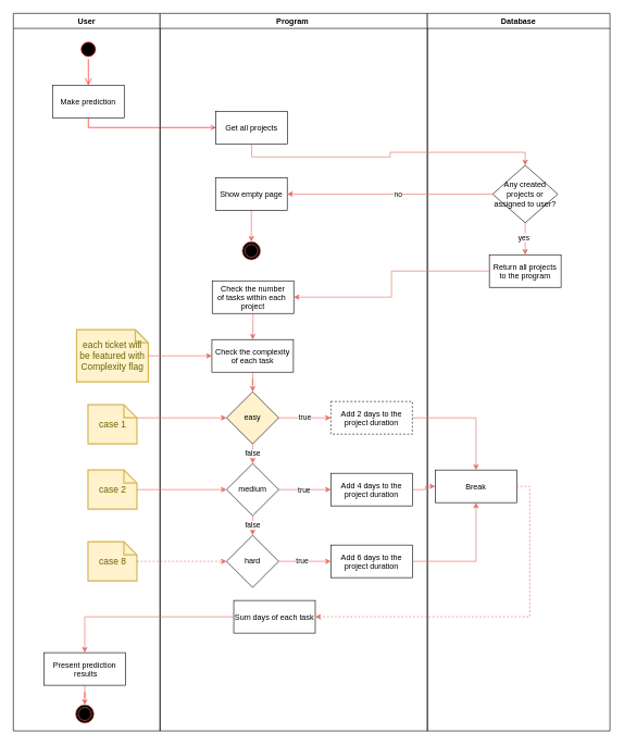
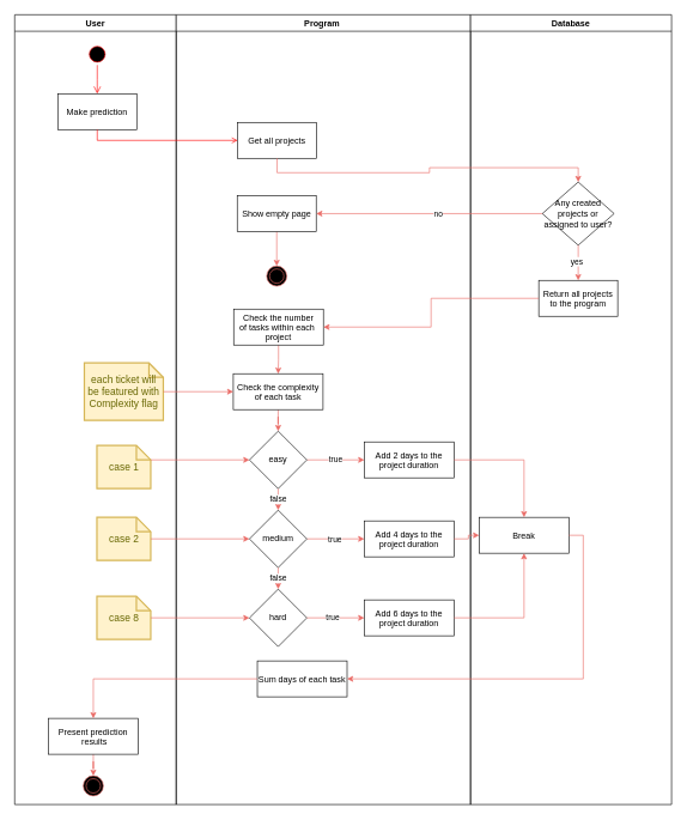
- <mxCell id="23" value="easy" style="rhombus;whiteSpace=wrap;html=1;fillColor=#fff2cc;" vertex="1" parent="12"><mxGeometry x="102" y="580" width="80" height="80" as="geometry" /></mxCell>
+ <mxCell id="23" value="easy" style="rhombus;whiteSpace=wrap;html=1;" vertex="1" parent="12"><mxGeometry x="102" y="580" width="80" height="80" as="geometry" /></mxCell>
- <mxCell id="24" value="Add 2 days to the&#10;project duration" style="dashed=1;" vertex="1" parent="12"><mxGeometry x="262" y="595" width="125" height="50" as="geometry" /></mxCell>
+ <mxCell id="24" value="Add 2 days to the&#10;project duration" style="" vertex="1" parent="12"><mxGeometry x="262" y="595" width="125" height="50" as="geometry" /></mxCell>
- <mxCell id="35" style="edgeStyle=orthogonalEdgeStyle;rounded=0;orthogonalLoop=1;jettySize=auto;html=1;entryX=0;entryY=0.5;entryDx=0;entryDy=0;strokeColor=#EA6B66;dashed=1;" edge="1" parent="12" source="29" target="31"><mxGeometry relative="1" as="geometry" /></mxCell>
+ <mxCell id="35" style="edgeStyle=orthogonalEdgeStyle;rounded=0;orthogonalLoop=1;jettySize=auto;html=1;entryX=0;entryY=0.5;entryDx=0;entryDy=0;strokeColor=#EA6B66;" edge="1" parent="12" source="29" target="31"><mxGeometry relative="1" as="geometry" /></mxCell>
- <mxCell id="53" style="edgeStyle=orthogonalEdgeStyle;rounded=0;orthogonalLoop=1;jettySize=auto;html=1;entryX=1;entryY=0.5;entryDx=0;entryDy=0;strokeColor=#EA6B66;exitX=1;exitY=0.5;exitDx=0;exitDy=0;dashed=1;" edge="1" parent="1" source="43" target="36"><mxGeometry relative="1" as="geometry" /></mxCell>
+ <mxCell id="53" style="edgeStyle=orthogonalEdgeStyle;rounded=0;orthogonalLoop=1;jettySize=auto;html=1;entryX=1;entryY=0.5;entryDx=0;entryDy=0;strokeColor=#EA6B66;exitX=1;exitY=0.5;exitDx=0;exitDy=0;" edge="1" parent="1" source="43" target="36"><mxGeometry relative="1" as="geometry" /></mxCell>
